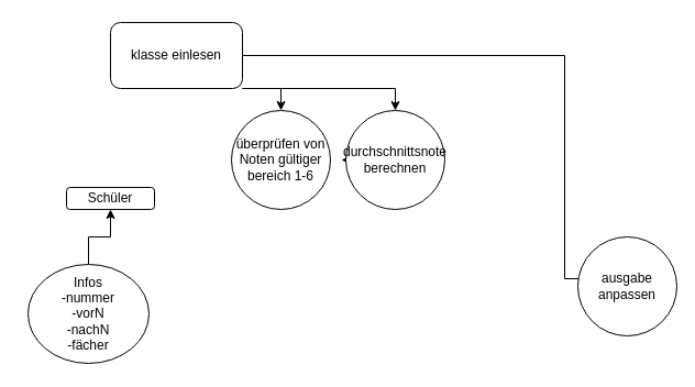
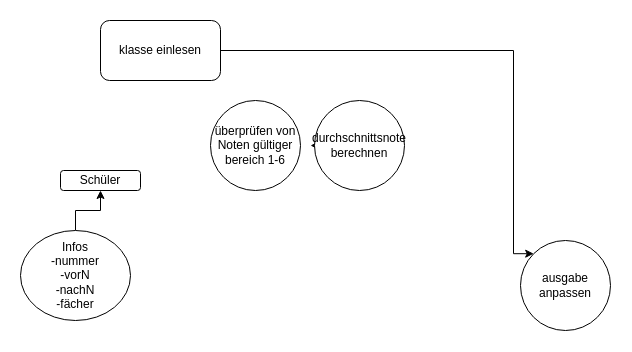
- <mxCell id="7" style="edgeStyle=orthogonalEdgeStyle;rounded=0;orthogonalLoop=1;jettySize=auto;html=1;exitX=1;exitY=1;exitDx=0;exitDy=0;entryX=0.5;entryY=0;entryDx=0;entryDy=0;" parent="1" source="9" target="12" edge="1"><mxGeometry relative="1" as="geometry"><Array as="points"><mxPoint x="359" y="80" /></Array></mxGeometry></mxCell>
- <mxCell id="6" style="edgeStyle=orthogonalEdgeStyle;rounded=0;orthogonalLoop=1;jettySize=auto;html=1;exitX=1;exitY=1;exitDx=0;exitDy=0;entryX=0.5;entryY=0;entryDx=0;entryDy=0;" parent="1" source="9" target="10" edge="1"><mxGeometry relative="1" as="geometry"><Array as="points"><mxPoint x="255" y="80" /></Array></mxGeometry></mxCell>
- <mxCell id="13" value="ausgabe anpassen" style="ellipse;whiteSpace=wrap;html=1;" parent="1" vertex="1"><mxGeometry x="525" y="215" width="90" height="90" as="geometry" /></mxCell>
+ <mxCell id="13" value="ausgabe anpassen" style="ellipse;whiteSpace=wrap;html=1;" parent="1" vertex="1"><mxGeometry x="520" y="240" width="90" height="90" as="geometry" /></mxCell>
- <mxCell id="5" value="Infos&lt;br&gt;-nummer&lt;br&gt;-vorN&lt;br&gt;-nachN&lt;br&gt;-fächer" style="ellipse;whiteSpace=wrap;html=1;" parent="1" vertex="1"><mxGeometry x="25" y="240" width="110" height="90" as="geometry" /></mxCell>
+ <mxCell id="5" value="Infos&lt;br&gt;-nummer&lt;br&gt;-vorN&lt;br&gt;-nachN&lt;br&gt;-fächer" style="ellipse;whiteSpace=wrap;html=1;" parent="1" vertex="1"><mxGeometry x="20" y="230" width="110" height="90" as="geometry" /></mxCell>
